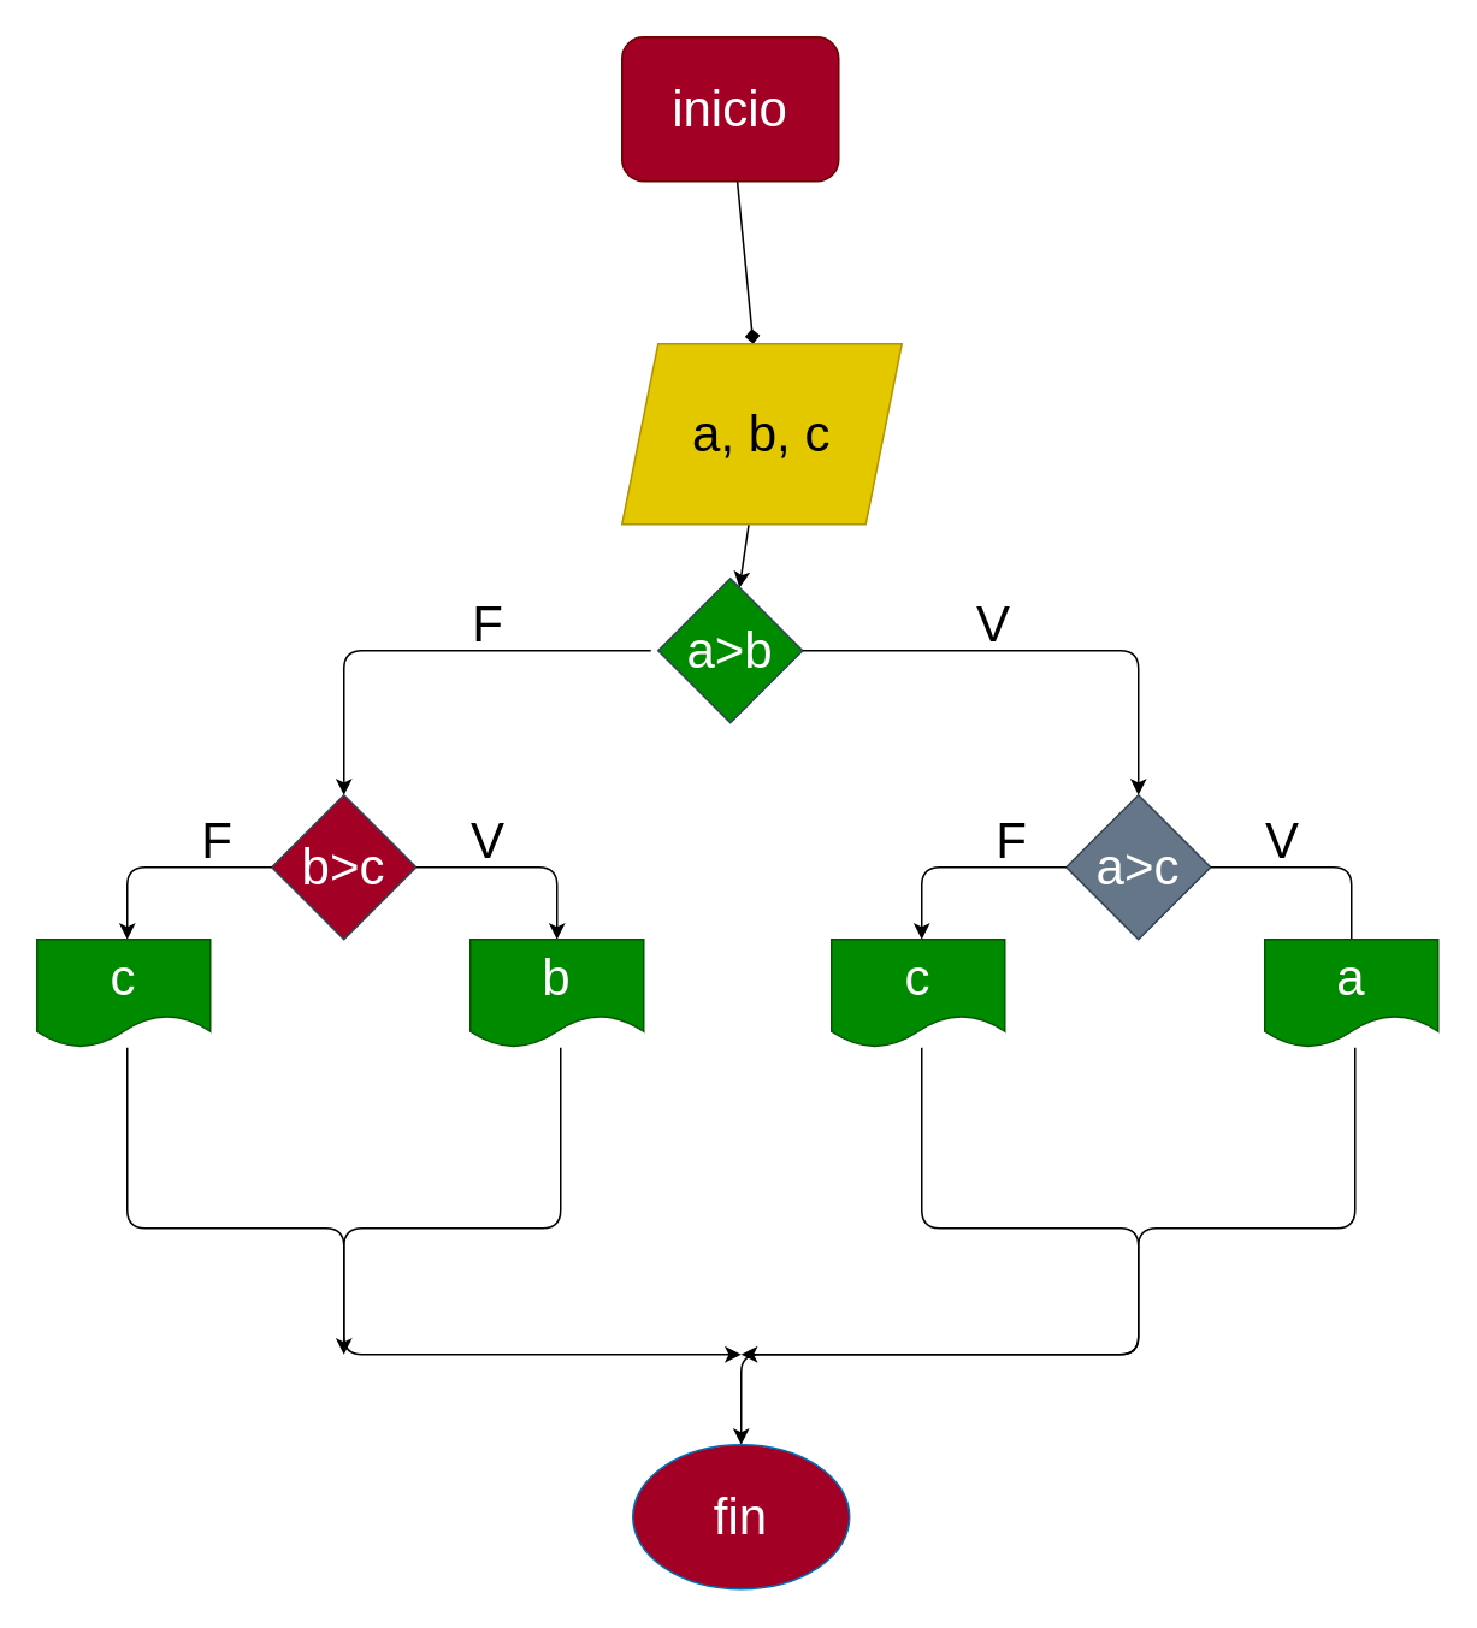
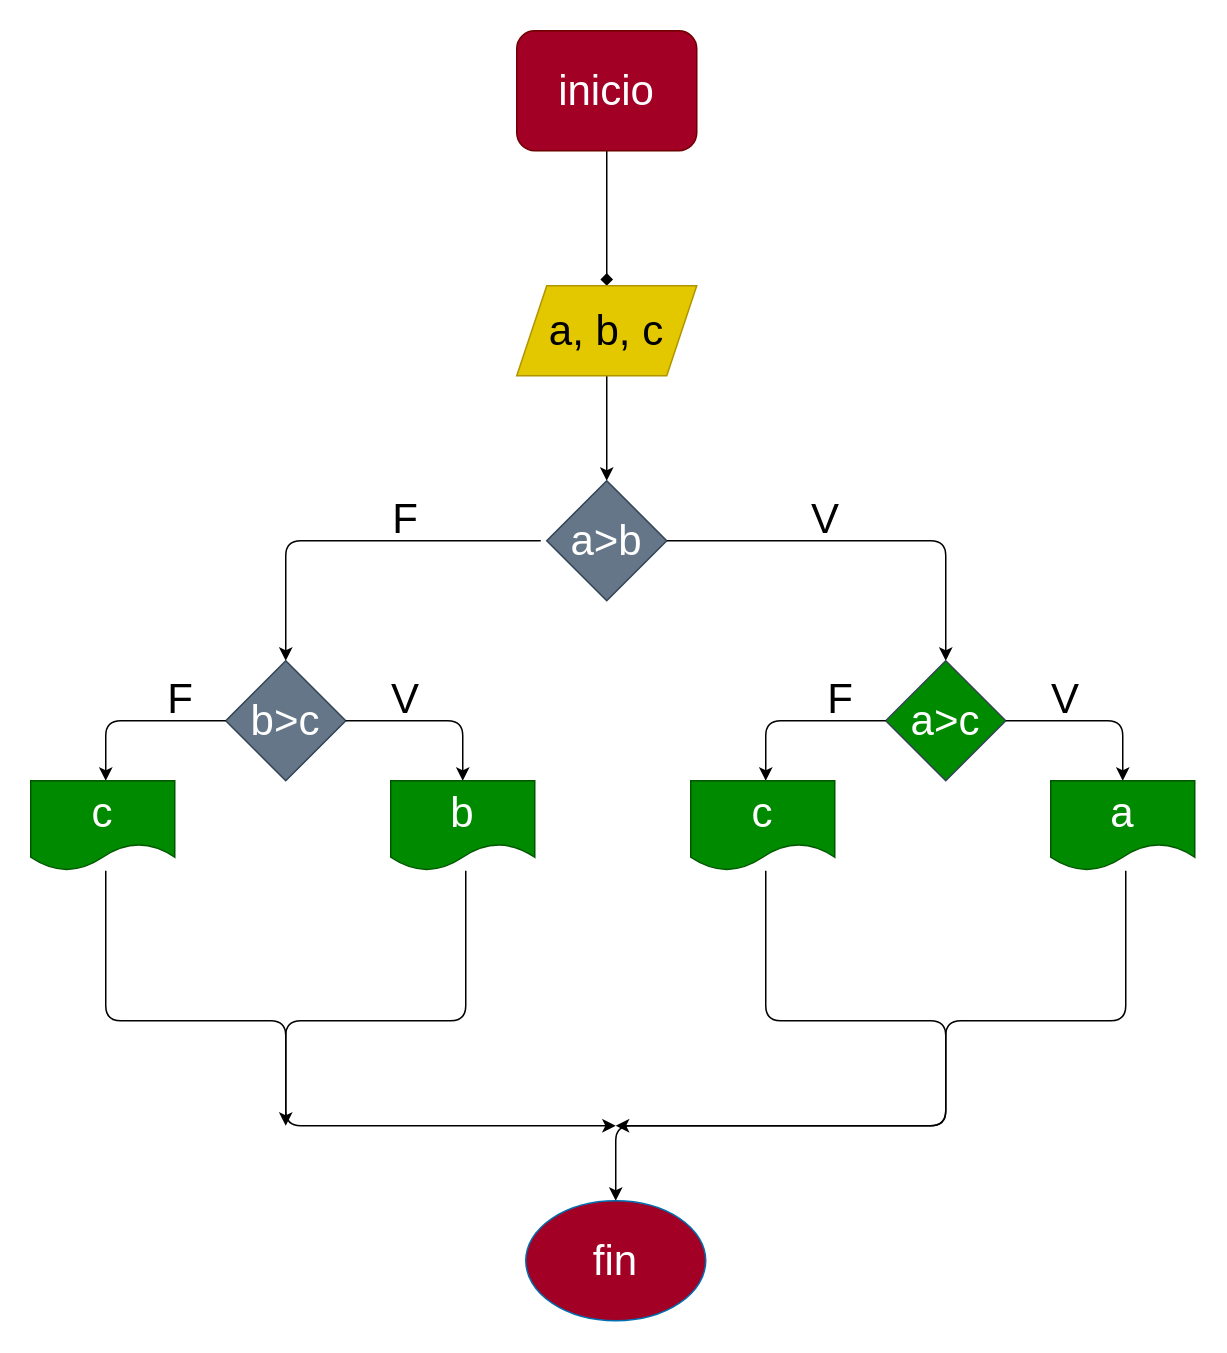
- <mxCell id="5" value="a, b, c" style="shape=parallelogram;perimeter=parallelogramPerimeter;whiteSpace=wrap;html=1;fixedSize=1;fontSize=28;fillColor=#e3c800;fontColor=#000000;strokeColor=#B09500;" vertex="1" parent="1"><mxGeometry x="344" y="190" width="155" height="100" as="geometry" /></mxCell>
+ <mxCell id="5" value="a, b, c" style="shape=parallelogram;perimeter=parallelogramPerimeter;whiteSpace=wrap;html=1;fixedSize=1;fontSize=28;fillColor=#e3c800;fontColor=#000000;strokeColor=#B09500;" vertex="1" parent="1"><mxGeometry x="344" y="190" width="120" height="60" as="geometry" /></mxCell>
- <mxCell id="6" value="a&amp;gt;b" style="rhombus;whiteSpace=wrap;html=1;fontSize=28;fillColor=#008a00;fontColor=#ffffff;strokeColor=#314354;" vertex="1" parent="1"><mxGeometry x="364" y="320" width="80" height="80" as="geometry" /></mxCell>
+ <mxCell id="6" value="a&amp;gt;b" style="rhombus;whiteSpace=wrap;html=1;fontSize=28;fillColor=#647687;fontColor=#ffffff;strokeColor=#314354;" vertex="1" parent="1"><mxGeometry x="364" y="320" width="80" height="80" as="geometry" /></mxCell>
- <mxCell id="14" value="b&amp;gt;c" style="rhombus;whiteSpace=wrap;html=1;fontSize=28;fillColor=#a20025;fontColor=#ffffff;strokeColor=#314354;" vertex="1" parent="1"><mxGeometry x="150" y="440" width="80" height="80" as="geometry" /></mxCell>
+ <mxCell id="14" value="b&amp;gt;c" style="rhombus;whiteSpace=wrap;html=1;fontSize=28;fillColor=#647687;fontColor=#ffffff;strokeColor=#314354;" vertex="1" parent="1"><mxGeometry x="150" y="440" width="80" height="80" as="geometry" /></mxCell>
- <mxCell id="8" value="a&amp;gt;c" style="rhombus;whiteSpace=wrap;html=1;fontSize=28;fillColor=#647687;fontColor=#ffffff;strokeColor=#314354;" vertex="1" parent="1"><mxGeometry x="590" y="440" width="80" height="80" as="geometry" /></mxCell>
+ <mxCell id="8" value="a&amp;gt;c" style="rhombus;whiteSpace=wrap;html=1;fontSize=28;fillColor=#008a00;fontColor=#ffffff;strokeColor=#314354;" vertex="1" parent="1"><mxGeometry x="590" y="440" width="80" height="80" as="geometry" /></mxCell>
- <mxCell id="9" value="" style="edgeStyle=segmentEdgeStyle;endArrow=none;html=1;fontSize=28;entryX=0.5;entryY=0;entryDx=0;entryDy=0;exitX=1;exitY=0.5;exitDx=0;exitDy=0;" edge="1" parent="1" source="8" target="10"><mxGeometry width="50" height="50" relative="1" as="geometry"><mxPoint x="630" y="480" as="sourcePoint" /><mxPoint x="750" y="510" as="targetPoint" /></mxGeometry></mxCell>
+ <mxCell id="9" value="" style="edgeStyle=segmentEdgeStyle;endArrow=classic;html=1;fontSize=28;entryX=0.5;entryY=0;entryDx=0;entryDy=0;exitX=1;exitY=0.5;exitDx=0;exitDy=0;" edge="1" parent="1" source="8" target="10"><mxGeometry width="50" height="50" relative="1" as="geometry"><mxPoint x="630" y="480" as="sourcePoint" /><mxPoint x="750" y="510" as="targetPoint" /></mxGeometry></mxCell>
